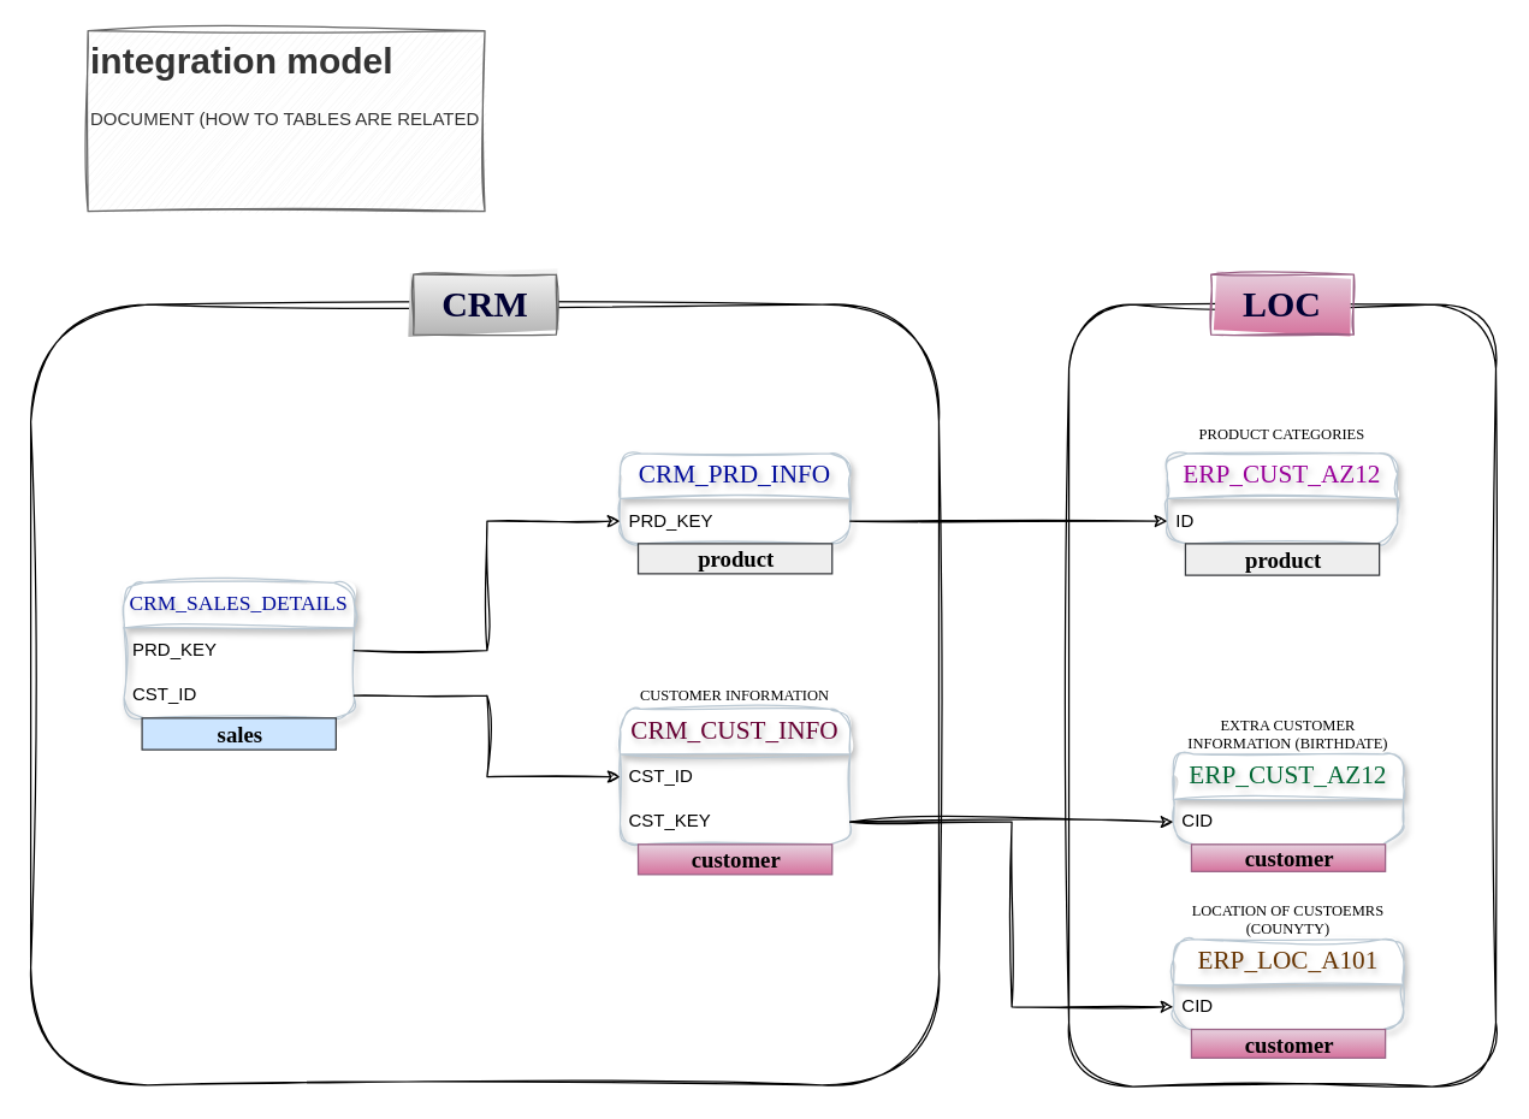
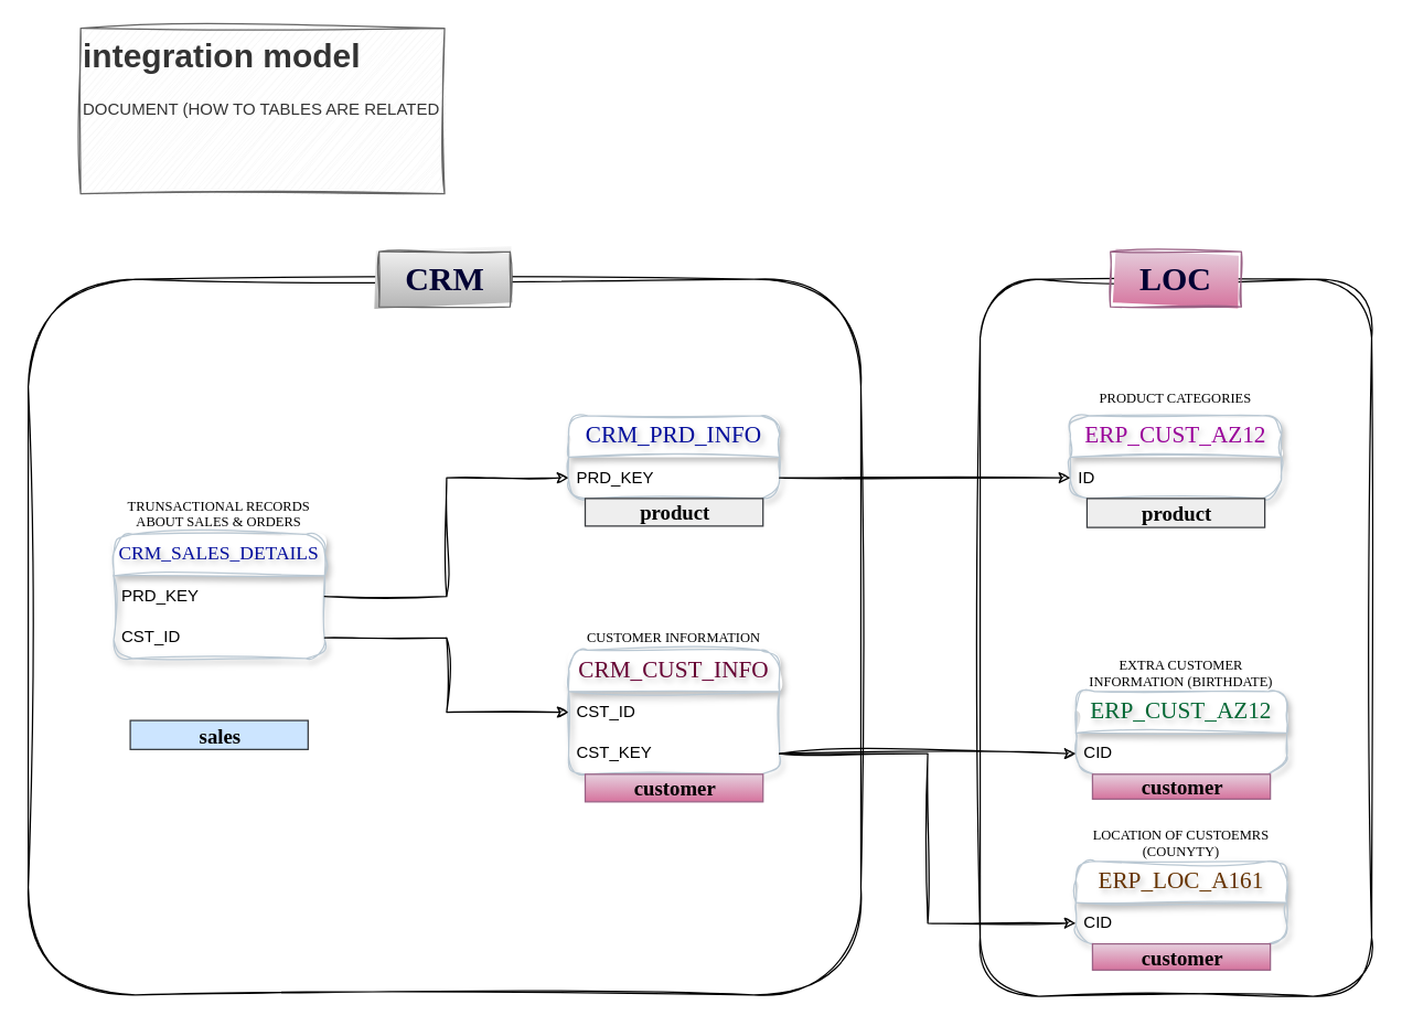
+ <mxCell id="12" value="&lt;font face=&quot;Verdana&quot;&gt;TRUNSACTIONAL RECORDS ABOUT SALES &amp;amp; ORDERS&lt;/font&gt;" style="text;html=1;align=center;verticalAlign=middle;whiteSpace=wrap;rounded=0;fontFamily=Architects Daughter;fontSource=https%3A%2F%2Ffonts.googleapis.com%2Fcss%3Ffamily%3DArchitects%2BDaughter;fontSize=10;" parent="1" vertex="1"><mxGeometry x="82" y="357" width="153" height="30" as="geometry" /></mxCell>
- <mxCell id="33" value="&lt;font face=&quot;Times New Roman&quot;&gt;sales&lt;/font&gt;" style="text;align=center;fontStyle=1;verticalAlign=middle;spacingLeft=3;spacingRight=3;rotatable=0;points=[[0,0.5],[1,0.5]];portConstraint=eastwest;html=1;fontFamily=Architects Daughter;fontSource=https%3A%2F%2Ffonts.googleapis.com%2Fcss%3Ffamily%3DArchitects%2BDaughter;fontSize=15;fillColor=#cce5ff;strokeColor=#36393d;" vertex="1" parent="1"><mxGeometry x="94" y="477" width="129" height="21" as="geometry" /></mxCell>
+ <mxCell id="33" value="&lt;font face=&quot;Times New Roman&quot;&gt;sales&lt;/font&gt;" style="text;align=center;fontStyle=1;verticalAlign=middle;spacingLeft=3;spacingRight=3;rotatable=0;points=[[0,0.5],[1,0.5]];portConstraint=eastwest;html=1;fontFamily=Architects Daughter;fontSource=https%3A%2F%2Ffonts.googleapis.com%2Fcss%3Ffamily%3DArchitects%2BDaughter;fontSize=15;fillColor=#cce5ff;strokeColor=#36393d;" vertex="1" parent="1"><mxGeometry x="94" y="522" width="129" height="21" as="geometry" /></mxCell>
- <mxCell id="19" value="&lt;font style=&quot;color: light-dark(rgb(102, 51, 0), rgb(255, 193, 237));&quot; face=&quot;Times New Roman&quot;&gt;&lt;span style=&quot;font-size: 17px;&quot;&gt;ERP_LOC_A101&lt;/span&gt;&lt;/font&gt;" style="swimlane;fontStyle=0;childLayout=stackLayout;horizontal=1;startSize=30;horizontalStack=0;resizeParent=1;resizeParentMax=0;resizeLast=0;collapsible=1;marginBottom=0;whiteSpace=wrap;html=1;labelBackgroundColor=none;fillColor=default;strokeColor=#BAC8D3;fontColor=#EEEEEE;shadow=1;rounded=1;sketch=1;curveFitting=1;jiggle=2;glass=0;gradientColor=none;swimlaneFillColor=none;labelBorderColor=none;textShadow=1;convertToSvg=0;" parent="1" vertex="1"><mxGeometry x="780" y="624" width="153" height="60" as="geometry"><mxRectangle x="463" y="304" width="173" height="32" as="alternateBounds" /></mxGeometry></mxCell>
+ <mxCell id="19" value="&lt;font style=&quot;color: light-dark(rgb(102, 51, 0), rgb(255, 193, 237));&quot; face=&quot;Times New Roman&quot;&gt;&lt;span style=&quot;font-size: 17px;&quot;&gt;ERP_LOC_A161&lt;/span&gt;&lt;/font&gt;" style="swimlane;fontStyle=0;childLayout=stackLayout;horizontal=1;startSize=30;horizontalStack=0;resizeParent=1;resizeParentMax=0;resizeLast=0;collapsible=1;marginBottom=0;whiteSpace=wrap;html=1;labelBackgroundColor=none;fillColor=default;strokeColor=#BAC8D3;fontColor=#EEEEEE;shadow=1;rounded=1;sketch=1;curveFitting=1;jiggle=2;glass=0;gradientColor=none;swimlaneFillColor=none;labelBorderColor=none;textShadow=1;convertToSvg=0;" parent="1" vertex="1"><mxGeometry x="780" y="624" width="153" height="60" as="geometry"><mxRectangle x="463" y="304" width="173" height="32" as="alternateBounds" /></mxGeometry></mxCell>
